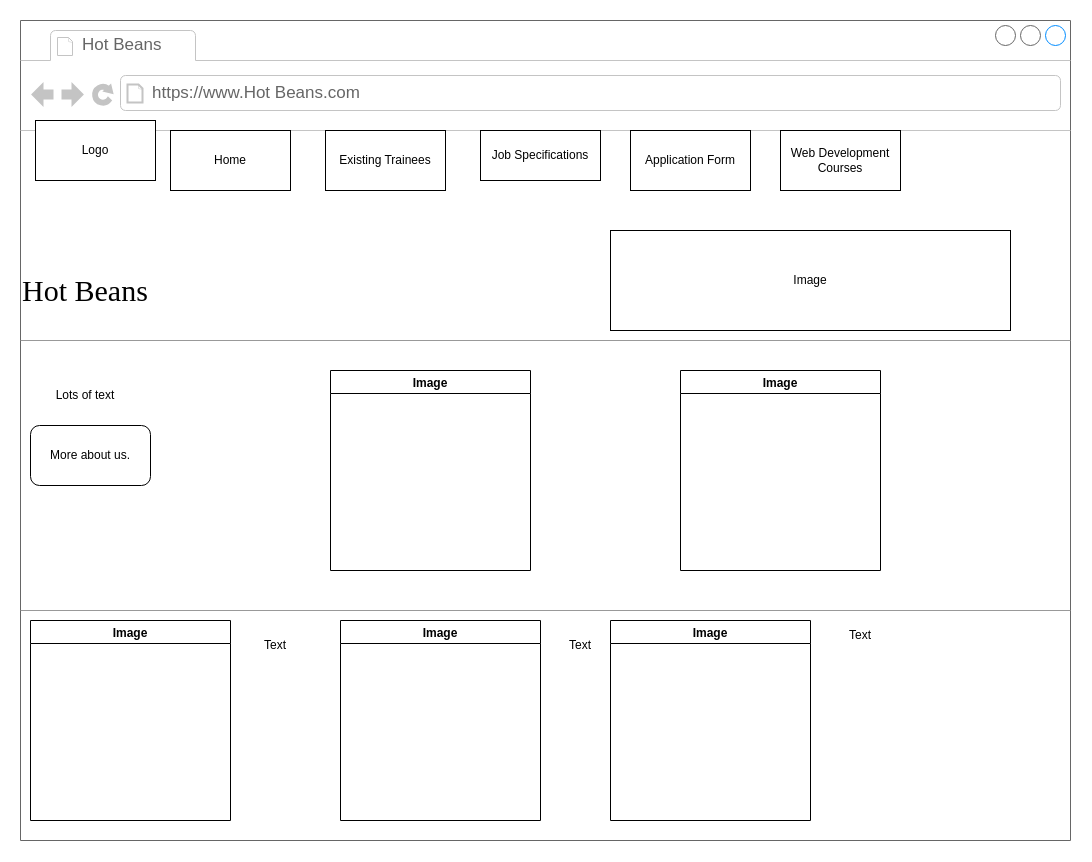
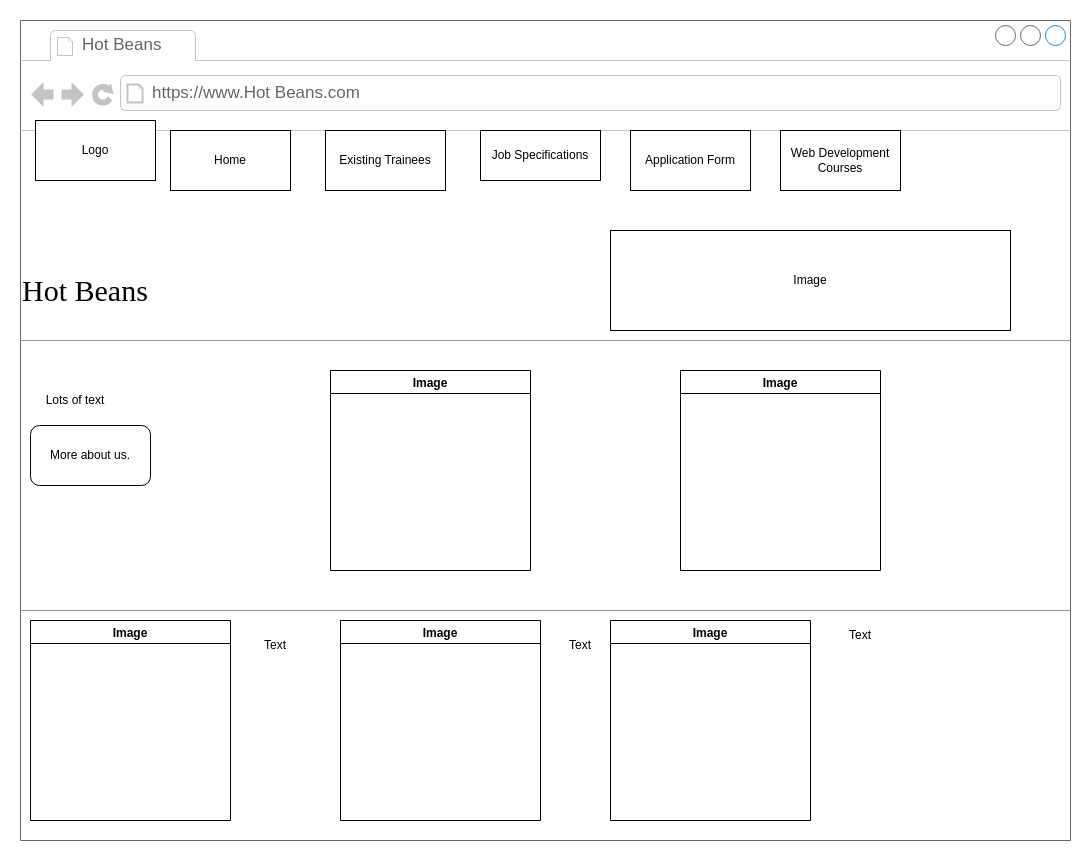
- <mxCell id="15" value="Lots of text" style="text;html=1;strokeColor=none;fillColor=none;align=center;verticalAlign=middle;whiteSpace=wrap;rounded=0;" parent="2" vertex="1"><mxGeometry x="20" y="360" width="90" height="30" as="geometry" /></mxCell>
+ <mxCell id="15" value="Lots of text" style="text;html=1;strokeColor=none;fillColor=none;align=center;verticalAlign=middle;whiteSpace=wrap;rounded=0;" parent="2" vertex="1"><mxGeometry x="10" y="365" width="90" height="30" as="geometry" /></mxCell>
